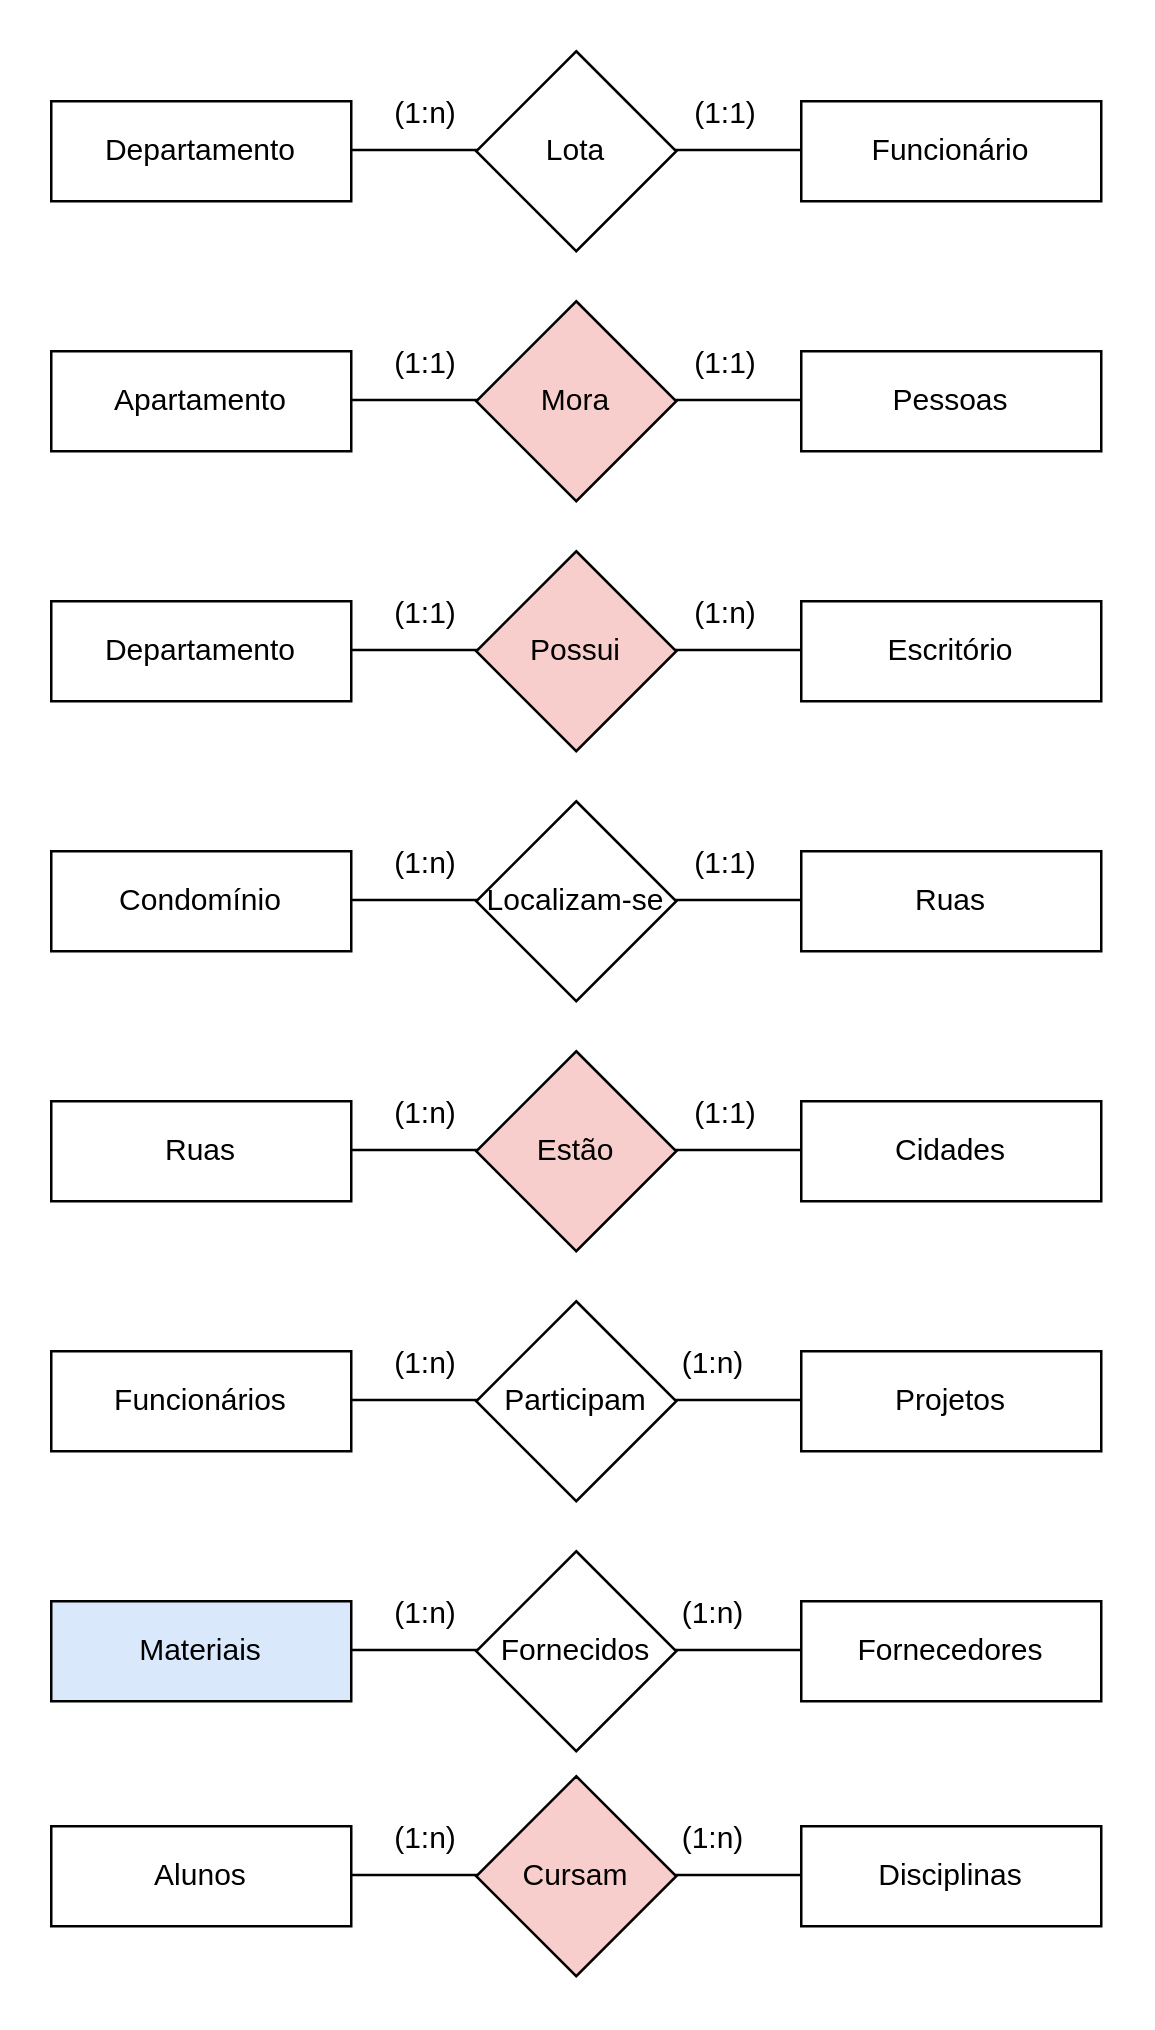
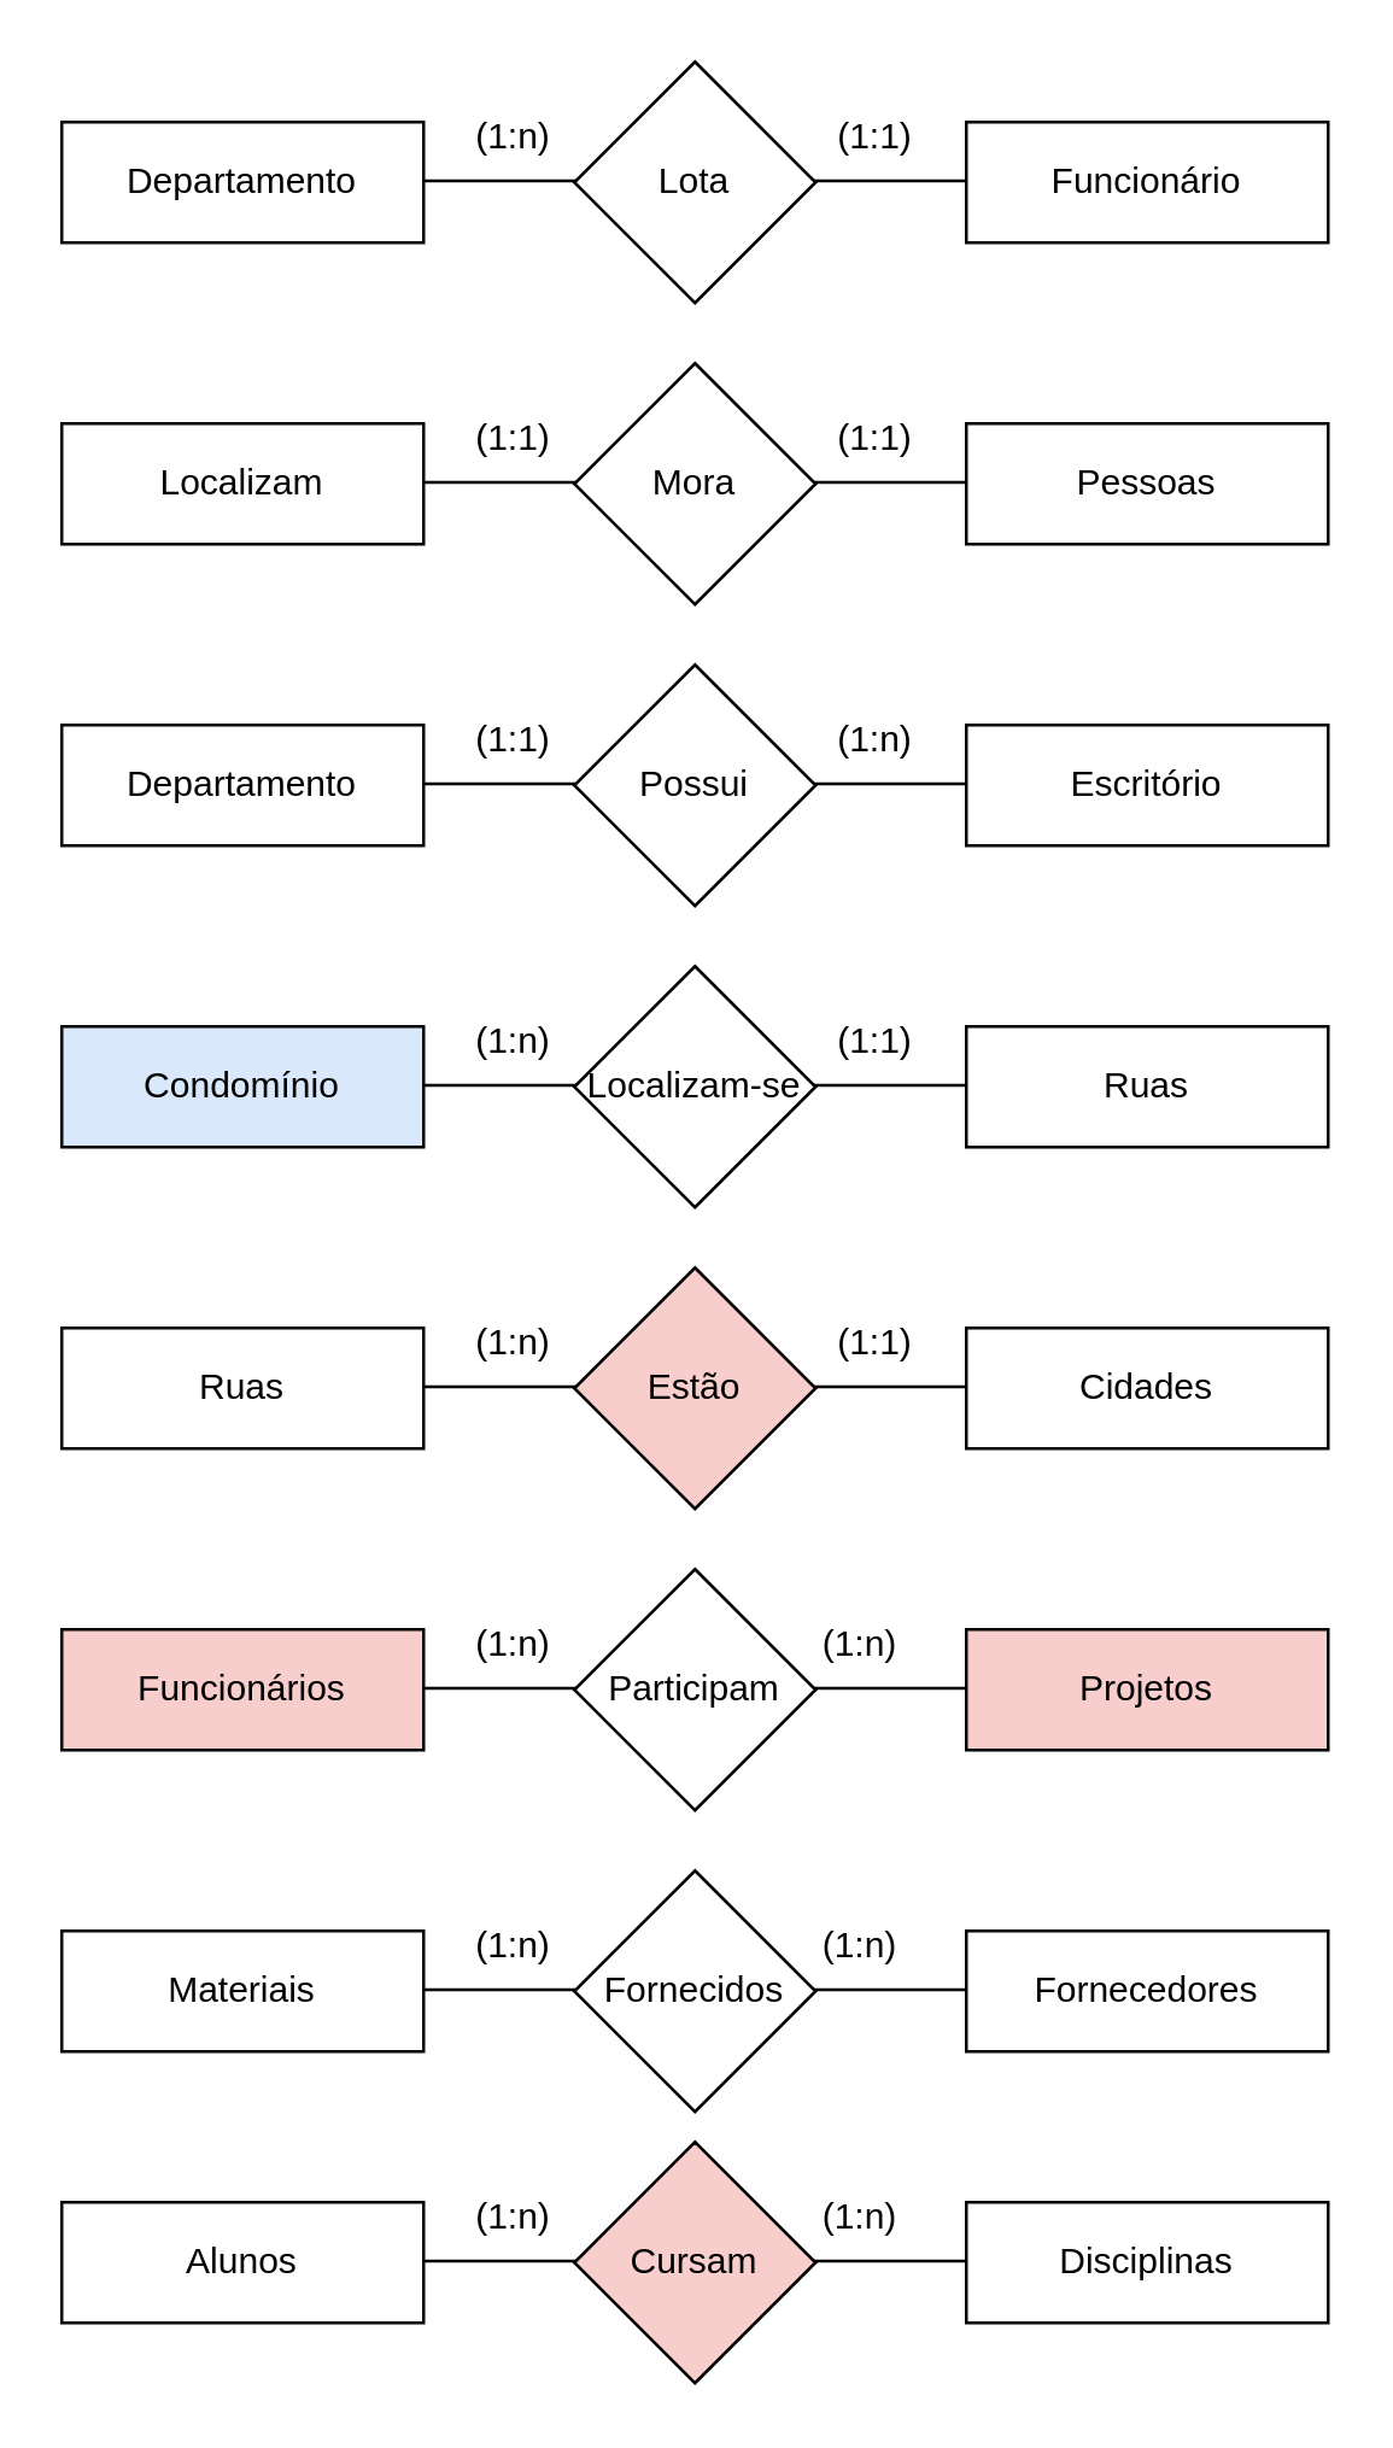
- <mxCell id="11" value="Apartamento" style="rounded=0;whiteSpace=wrap;html=1;" vertex="1" parent="1"><mxGeometry x="20" y="140" width="120" height="40" as="geometry" /></mxCell>
+ <mxCell id="11" value="Localizam" style="rounded=0;whiteSpace=wrap;html=1;" vertex="1" parent="1"><mxGeometry x="20" y="140" width="120" height="40" as="geometry" /></mxCell>
- <mxCell id="13" value="Mora" style="rhombus;whiteSpace=wrap;html=1;fillColor=#f8cecc;" vertex="1" parent="1"><mxGeometry x="190" y="120" width="80" height="80" as="geometry" /></mxCell>
+ <mxCell id="13" value="Mora" style="rhombus;whiteSpace=wrap;html=1;" vertex="1" parent="1"><mxGeometry x="190" y="120" width="80" height="80" as="geometry" /></mxCell>
- <mxCell id="20" value="Possui" style="rhombus;whiteSpace=wrap;html=1;fillColor=#f8cecc;" vertex="1" parent="1"><mxGeometry x="190" y="220" width="80" height="80" as="geometry" /></mxCell>
+ <mxCell id="20" value="Possui" style="rhombus;whiteSpace=wrap;html=1;" vertex="1" parent="1"><mxGeometry x="190" y="220" width="80" height="80" as="geometry" /></mxCell>
- <mxCell id="25" value="Condomínio" style="rounded=0;whiteSpace=wrap;html=1;" vertex="1" parent="1"><mxGeometry x="20" y="340" width="120" height="40" as="geometry" /></mxCell>
+ <mxCell id="25" value="Condomínio" style="rounded=0;whiteSpace=wrap;html=1;fillColor=#dae8fc;" vertex="1" parent="1"><mxGeometry x="20" y="340" width="120" height="40" as="geometry" /></mxCell>
- <mxCell id="39" value="Funcionários" style="rounded=0;whiteSpace=wrap;html=1;" vertex="1" parent="1"><mxGeometry x="20" y="540" width="120" height="40" as="geometry" /></mxCell>
+ <mxCell id="39" value="Funcionários" style="rounded=0;whiteSpace=wrap;html=1;fillColor=#f8cecc;" vertex="1" parent="1"><mxGeometry x="20" y="540" width="120" height="40" as="geometry" /></mxCell>
- <mxCell id="40" value="Projetos" style="rounded=0;whiteSpace=wrap;html=1;" vertex="1" parent="1"><mxGeometry x="320" y="540" width="120" height="40" as="geometry" /></mxCell>
+ <mxCell id="40" value="Projetos" style="rounded=0;whiteSpace=wrap;html=1;fillColor=#f8cecc;" vertex="1" parent="1"><mxGeometry x="320" y="540" width="120" height="40" as="geometry" /></mxCell>
- <mxCell id="46" value="Materiais" style="rounded=0;whiteSpace=wrap;html=1;fillColor=#dae8fc;" vertex="1" parent="1"><mxGeometry x="20" y="640" width="120" height="40" as="geometry" /></mxCell>
+ <mxCell id="46" value="Materiais" style="rounded=0;whiteSpace=wrap;html=1;" vertex="1" parent="1"><mxGeometry x="20" y="640" width="120" height="40" as="geometry" /></mxCell>
